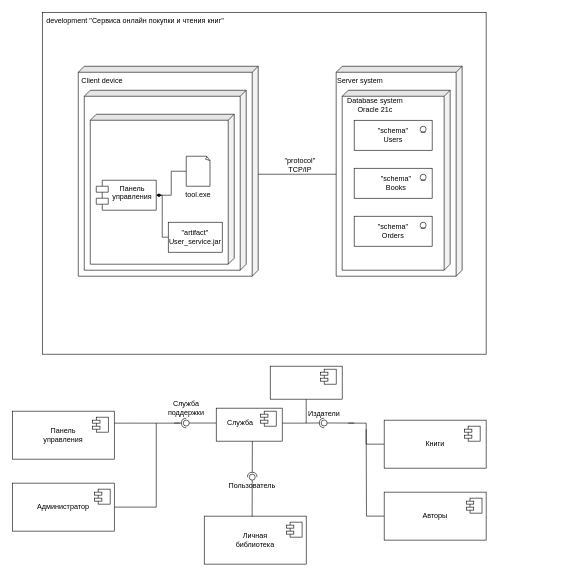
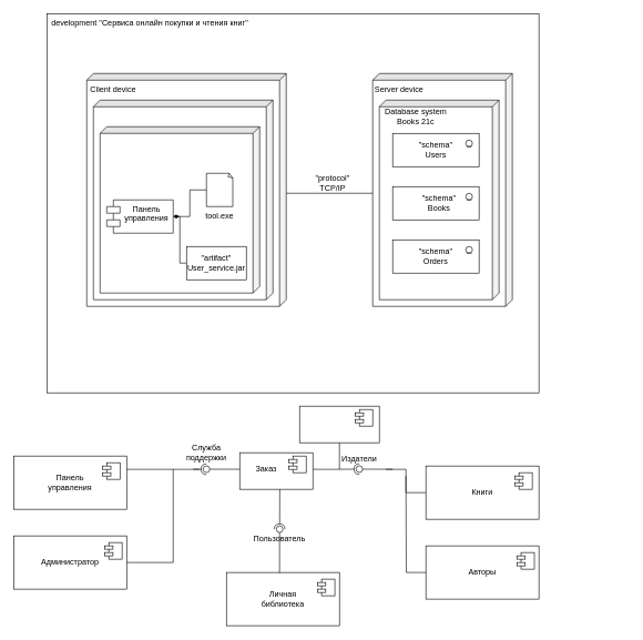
- <mxCell id="7" value="Server system" style="text;html=1;strokeColor=none;fillColor=none;align=center;verticalAlign=middle;whiteSpace=wrap;rounded=0;" vertex="1" parent="1"><mxGeometry x="550" y="120" width="100" height="30" as="geometry" /></mxCell>
+ <mxCell id="7" value="Server device" style="text;html=1;strokeColor=none;fillColor=none;align=center;verticalAlign=middle;whiteSpace=wrap;rounded=0;" vertex="1" parent="1"><mxGeometry x="550" y="120" width="100" height="30" as="geometry" /></mxCell>
- <mxCell id="17" value="Database system Oracle 21c" style="text;html=1;strokeColor=none;fillColor=none;align=center;verticalAlign=middle;whiteSpace=wrap;rounded=0;" vertex="1" parent="1"><mxGeometry x="560" y="160" width="130" height="30" as="geometry" /></mxCell>
+ <mxCell id="17" value="Database system Books 21c" style="text;html=1;strokeColor=none;fillColor=none;align=center;verticalAlign=middle;whiteSpace=wrap;rounded=0;" vertex="1" parent="1"><mxGeometry x="560" y="160" width="130" height="30" as="geometry" /></mxCell>
- <mxCell id="46" value="Служба" style="text;html=1;strokeColor=none;fillColor=none;align=center;verticalAlign=middle;whiteSpace=wrap;rounded=0;" vertex="1" parent="1"><mxGeometry x="370" y="690" width="60" height="30" as="geometry" /></mxCell>
+ <mxCell id="46" value="Заказ" style="text;html=1;strokeColor=none;fillColor=none;align=center;verticalAlign=middle;whiteSpace=wrap;rounded=0;" vertex="1" parent="1"><mxGeometry x="370" y="690" width="60" height="30" as="geometry" /></mxCell>
